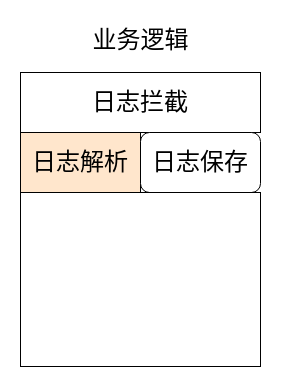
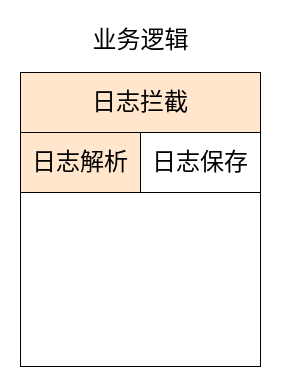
- <mxCell id="2" value="&lt;font style=&quot;font-size: 24px;&quot;&gt;日志拦截&lt;/font&gt;" style="rounded=0;whiteSpace=wrap;html=1;" parent="1" vertex="1"><mxGeometry x="20" y="72" width="240" height="60" as="geometry" /></mxCell>
+ <mxCell id="2" value="&lt;font style=&quot;font-size: 24px;&quot;&gt;日志拦截&lt;/font&gt;" style="rounded=0;whiteSpace=wrap;html=1;fillColor=#ffe6cc;" parent="1" vertex="1"><mxGeometry x="20" y="72" width="240" height="60" as="geometry" /></mxCell>
- <mxCell id="5" value="&lt;font style=&quot;font-size: 24px;&quot;&gt;日志保存&lt;/font&gt;" style="whiteSpace=wrap;html=1;rounded=1;" parent="1" vertex="1"><mxGeometry x="140" y="132" width="120" height="60" as="geometry" /></mxCell>
+ <mxCell id="5" value="&lt;font style=&quot;font-size: 24px;&quot;&gt;日志保存&lt;/font&gt;" style="rounded=0;whiteSpace=wrap;html=1;" parent="1" vertex="1"><mxGeometry x="140" y="132" width="120" height="60" as="geometry" /></mxCell>
